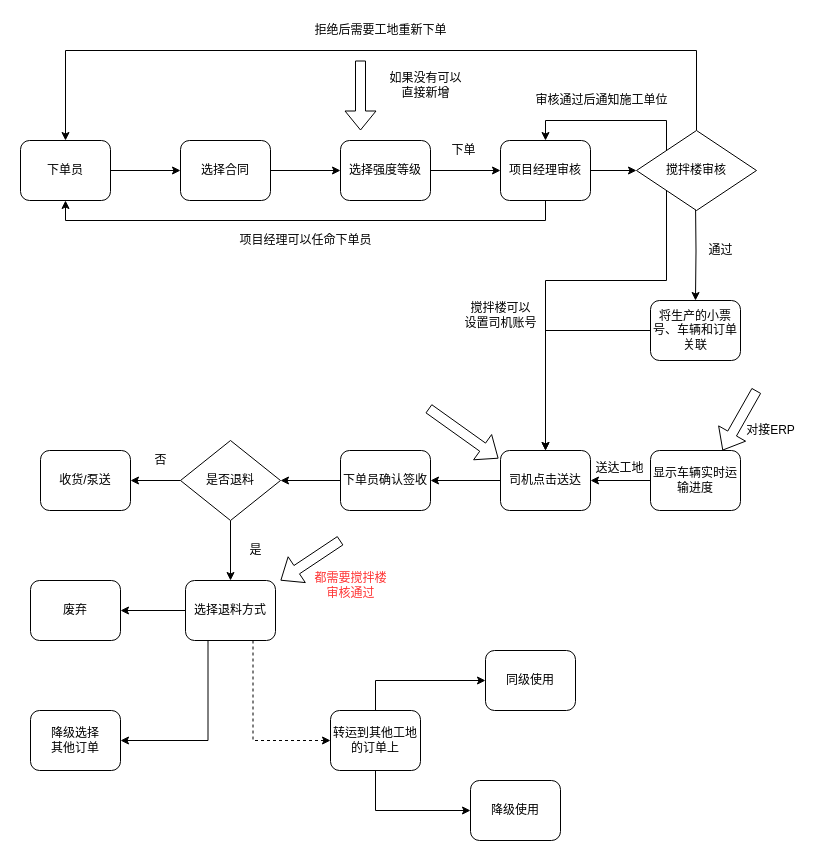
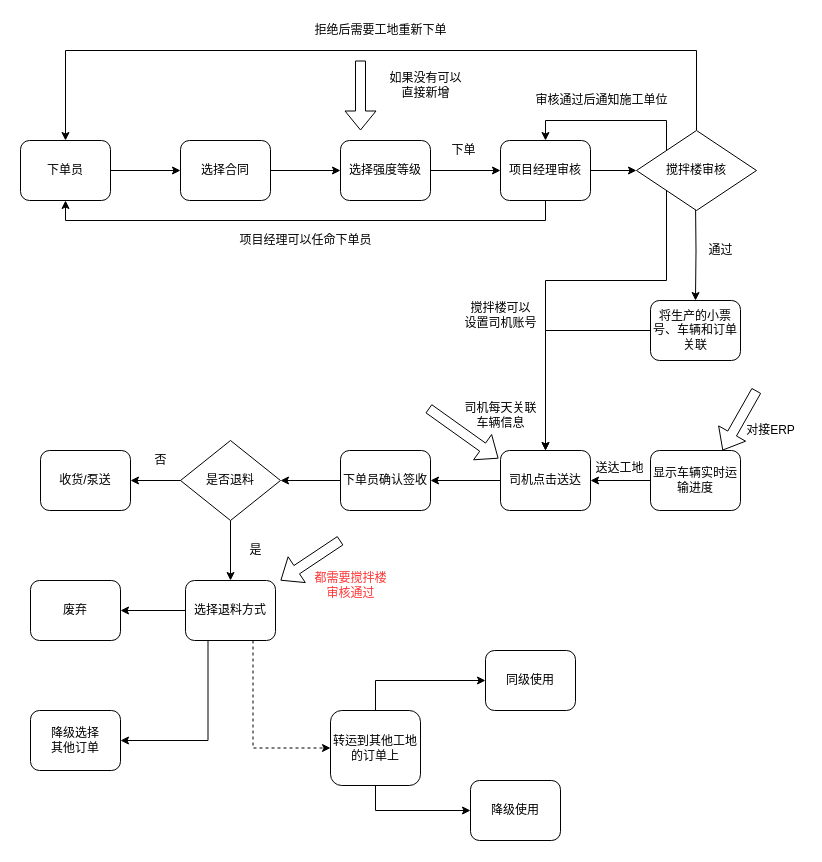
+ <mxCell id="54" value="司机每天关联&lt;br&gt;车辆信息" style="text;html=1;resizable=0;autosize=1;align=center;verticalAlign=middle;points=[];fillColor=none;strokeColor=none;rounded=0;" parent="1" vertex="1"><mxGeometry x="455" y="400" width="90" height="30" as="geometry" /></mxCell>
- <mxCell id="51" value="转运到其他工地的订单上" style="rounded=1;whiteSpace=wrap;html=1;fontSize=12;glass=0;strokeWidth=1;shadow=0;" parent="1" vertex="1"><mxGeometry x="330" y="710" width="90" height="60" as="geometry" /></mxCell>
+ <mxCell id="51" value="转运到其他工地的订单上" style="rounded=1;whiteSpace=wrap;html=1;fontSize=12;glass=0;strokeWidth=1;shadow=0;" parent="1" vertex="1"><mxGeometry x="330" y="710" width="90" height="75" as="geometry" /></mxCell>
